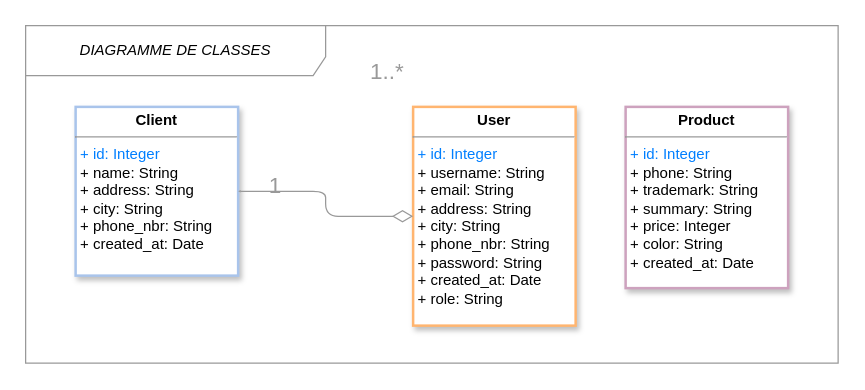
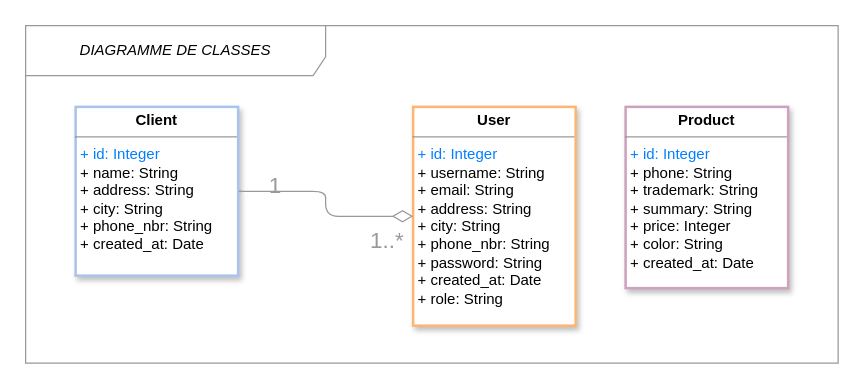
- <mxCell id="5" value="1..*" style="text;strokeColor=none;fillColor=none;align=left;verticalAlign=top;spacingLeft=4;spacingRight=4;overflow=hidden;rotatable=0;points=[[0,0.5],[1,0.5]];portConstraint=eastwest;fontSize=18;fontColor=#999999;" parent="1" vertex="1"><mxGeometry x="290" y="39" width="40" height="30" as="geometry" /></mxCell>
+ <mxCell id="5" value="1..*" style="text;strokeColor=none;fillColor=none;align=left;verticalAlign=top;spacingLeft=4;spacingRight=4;overflow=hidden;rotatable=0;points=[[0,0.5],[1,0.5]];portConstraint=eastwest;fontSize=18;fontColor=#999999;" parent="1" vertex="1"><mxGeometry x="290" y="174" width="40" height="30" as="geometry" /></mxCell>
